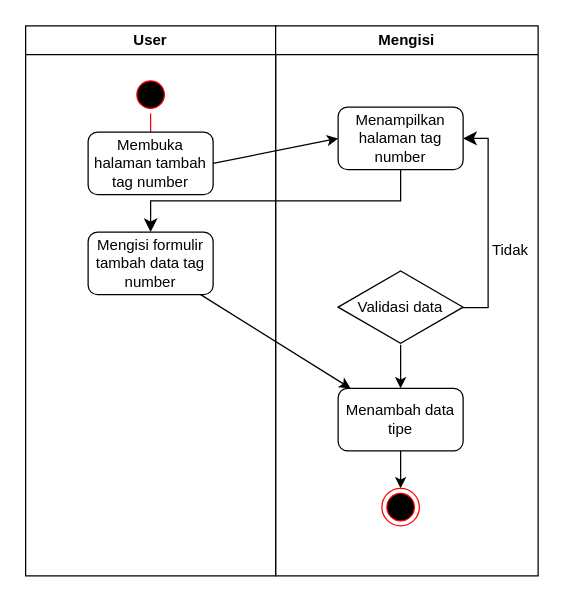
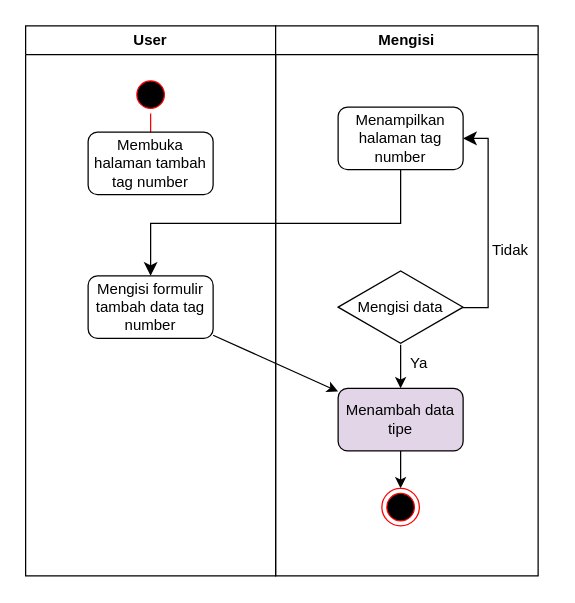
- <mxCell id="17" value="" style="endArrow=classic;html=1;exitX=1;exitY=0.5;exitDx=0;exitDy=0;entryX=0;entryY=0.5;entryDx=0;entryDy=0;" edge="1" parent="1" source="5" target="8"><mxGeometry width="50" height="50" relative="1" as="geometry"><mxPoint x="350" y="180" as="sourcePoint" /><mxPoint x="250" y="155" as="targetPoint" /></mxGeometry></mxCell>
- <mxCell id="6" value="Mengisi formulir tambah data tag number" style="rounded=1;whiteSpace=wrap;html=1;" vertex="1" parent="2"><mxGeometry x="50" y="165" width="100" height="50" as="geometry" /></mxCell>
+ <mxCell id="6" value="Mengisi formulir tambah data tag number" style="rounded=1;whiteSpace=wrap;html=1;" vertex="1" parent="2"><mxGeometry x="50" y="200" width="100" height="50" as="geometry" /></mxCell>
- <mxCell id="10" value="Validasi data" style="html=1;whiteSpace=wrap;aspect=fixed;shape=isoRectangle;" vertex="1" parent="7"><mxGeometry x="50" y="195" width="100" height="60" as="geometry" /></mxCell>
+ <mxCell id="10" value="Mengisi data" style="html=1;whiteSpace=wrap;aspect=fixed;shape=isoRectangle;" vertex="1" parent="7"><mxGeometry x="50" y="195" width="100" height="60" as="geometry" /></mxCell>
+ <mxCell id="15" value="Ya" style="text;html=1;align=center;verticalAlign=middle;whiteSpace=wrap;rounded=0;" vertex="1" parent="7"><mxGeometry x="85" y="255" width="60" height="30" as="geometry" /></mxCell>
- <mxCell id="14" value="Menambah data tipe" style="rounded=1;whiteSpace=wrap;html=1;" vertex="1" parent="7"><mxGeometry x="50" y="290" width="100" height="50" as="geometry" /></mxCell>
+ <mxCell id="14" value="Menambah data tipe" style="rounded=1;whiteSpace=wrap;html=1;fillColor=#e1d5e7;" vertex="1" parent="7"><mxGeometry x="50" y="290" width="100" height="50" as="geometry" /></mxCell>
